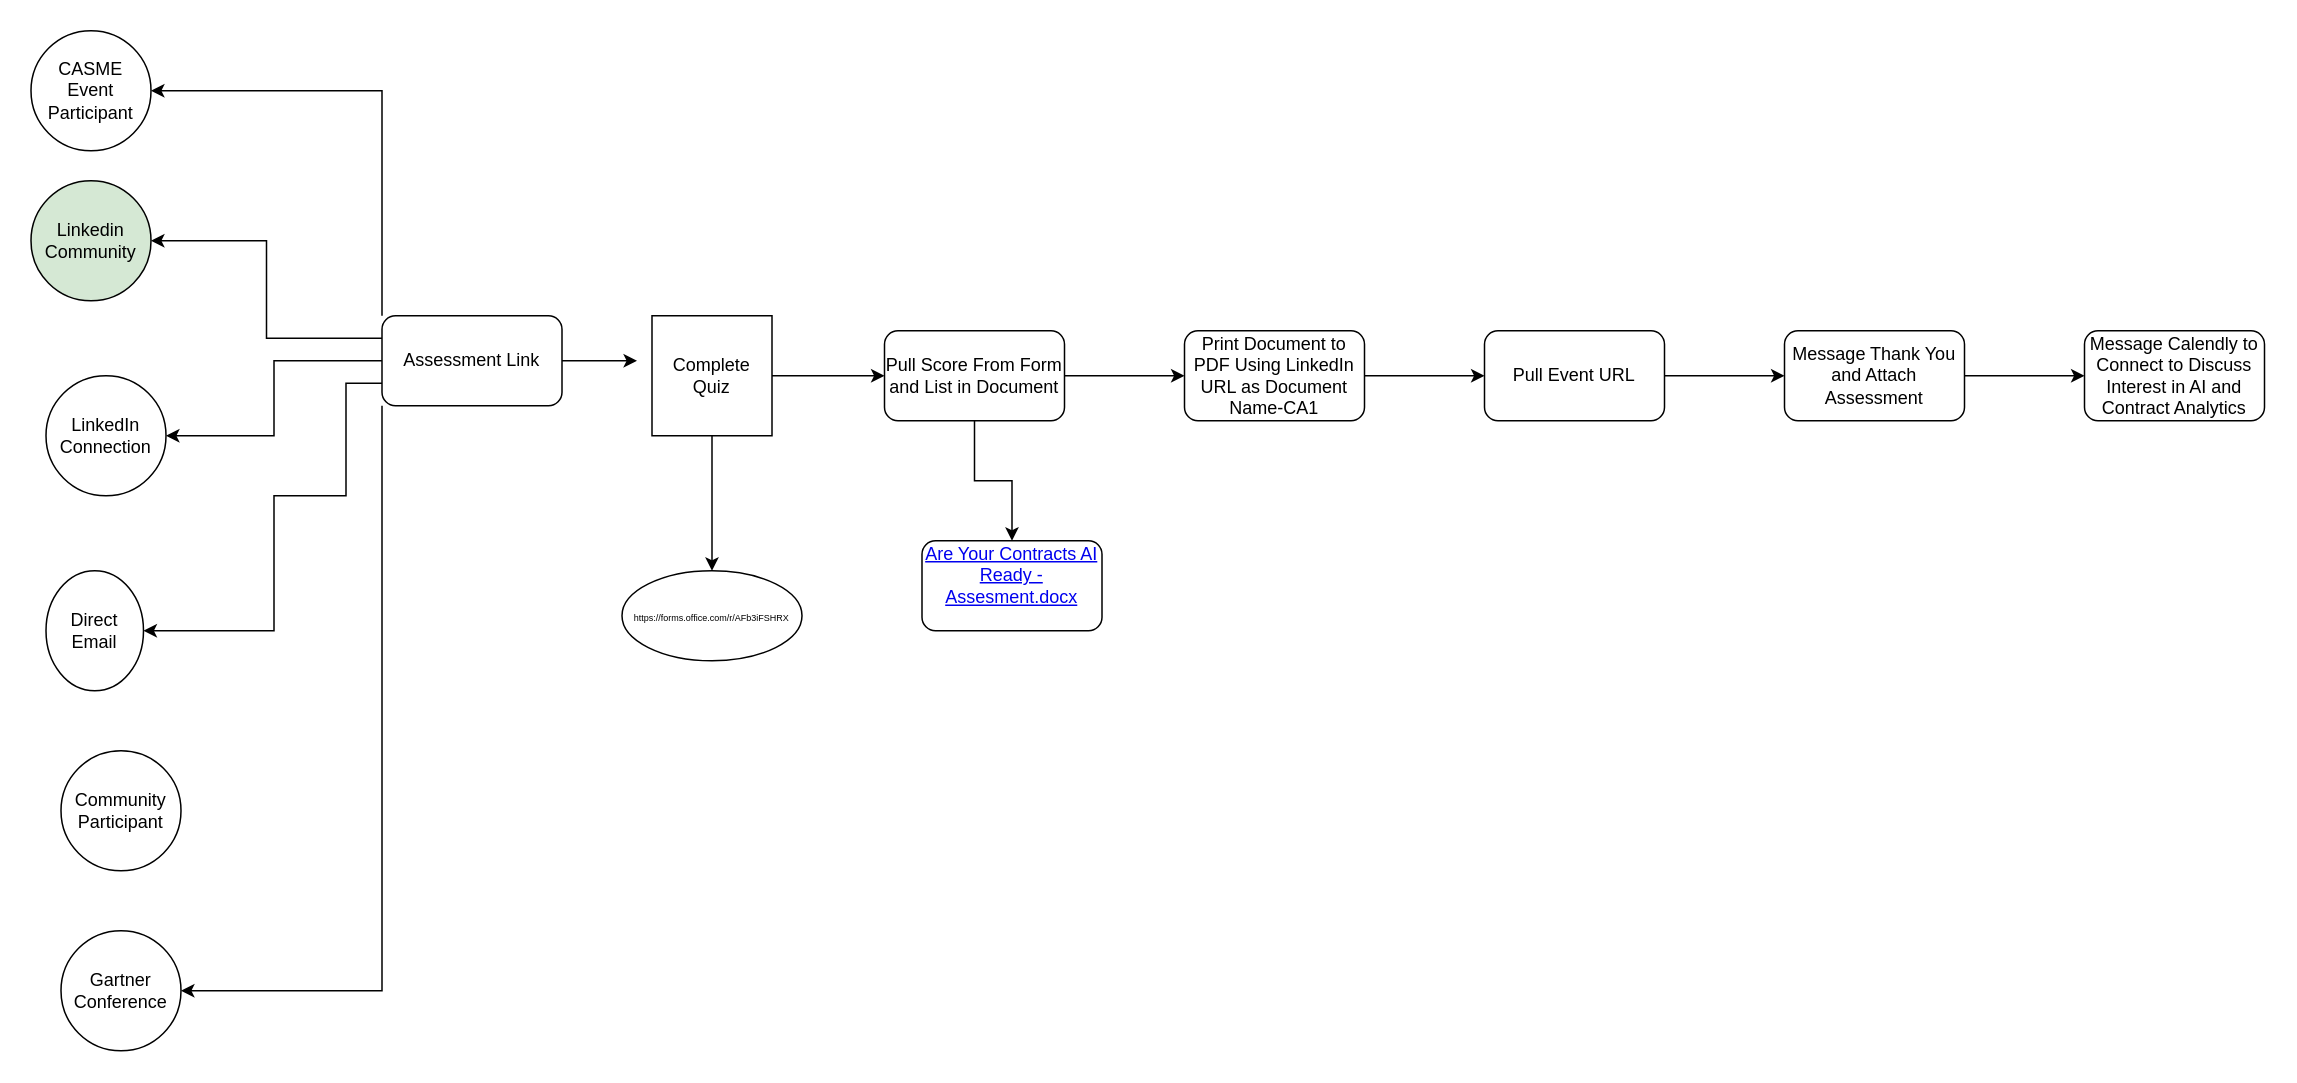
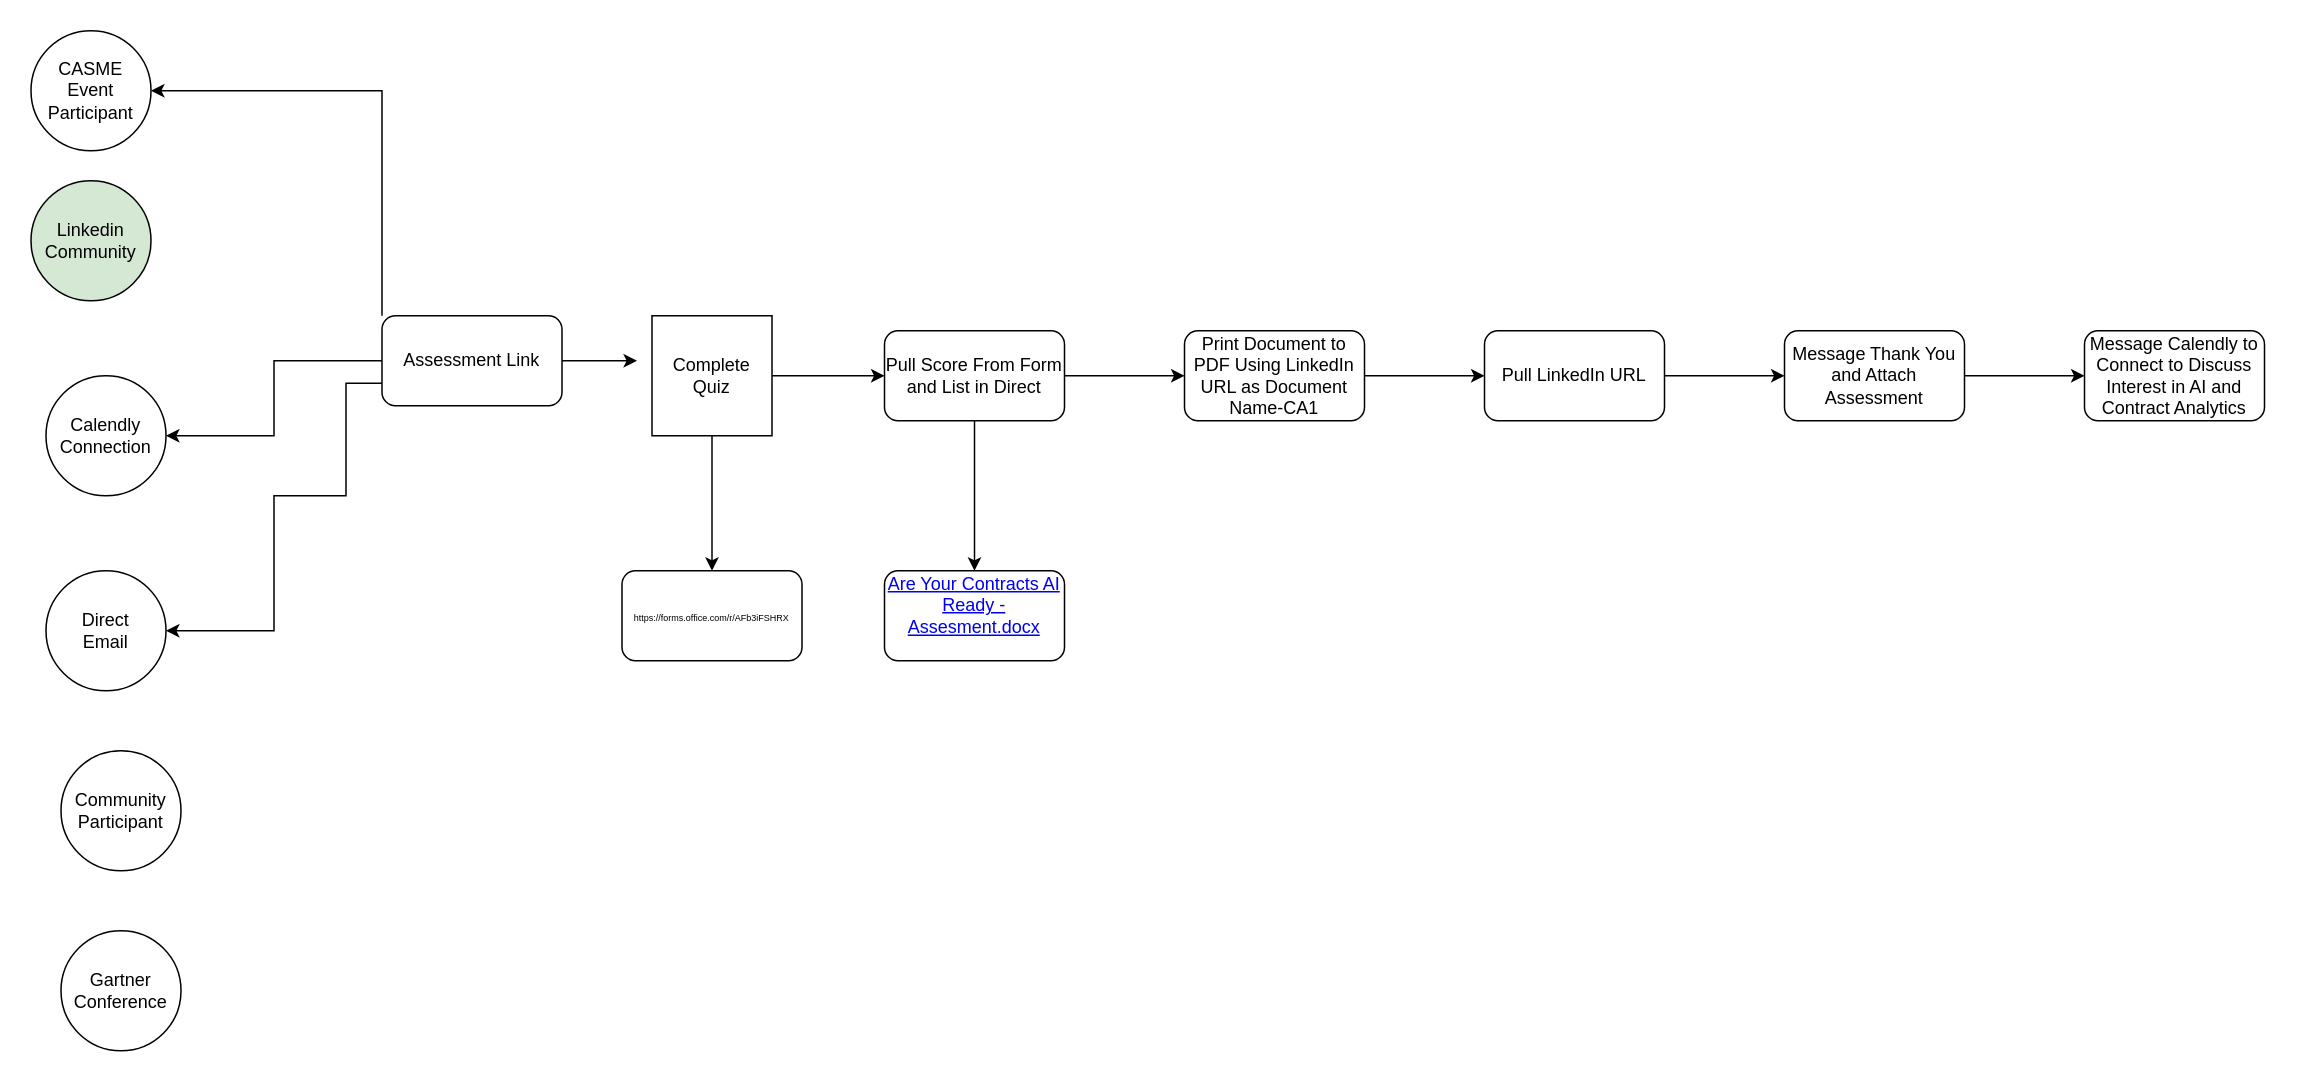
- <mxCell id="6" style="edgeStyle=orthogonalEdgeStyle;rounded=0;orthogonalLoop=1;jettySize=auto;html=1;exitX=0;exitY=0.25;exitDx=0;exitDy=0;entryX=1;entryY=0.5;entryDx=0;entryDy=0;" edge="1" parent="1" source="10" target="25"><mxGeometry relative="1" as="geometry" /></mxCell>
- <mxCell id="14" value="Pull Score From Form and List in Document" style="rounded=1;whiteSpace=wrap;html=1;" vertex="1" parent="1"><mxGeometry x="589" y="220" width="120" height="60" as="geometry" /></mxCell>
+ <mxCell id="14" value="Pull Score From Form and List in Direct" style="rounded=1;whiteSpace=wrap;html=1;" vertex="1" parent="1"><mxGeometry x="589" y="220" width="120" height="60" as="geometry" /></mxCell>
- <mxCell id="18" value="Pull Event URL" style="rounded=1;whiteSpace=wrap;html=1;" vertex="1" parent="1"><mxGeometry x="989" y="220" width="120" height="60" as="geometry" /></mxCell>
+ <mxCell id="18" value="Pull LinkedIn URL" style="rounded=1;whiteSpace=wrap;html=1;" vertex="1" parent="1"><mxGeometry x="989" y="220" width="120" height="60" as="geometry" /></mxCell>
- <mxCell id="24" value="LinkedIn Connection" style="ellipse;whiteSpace=wrap;html=1;rounded=1;" vertex="1" parent="1"><mxGeometry x="30" y="250" width="80" height="80" as="geometry" /></mxCell>
+ <mxCell id="24" value="Calendly Connection" style="ellipse;whiteSpace=wrap;html=1;rounded=1;" vertex="1" parent="1"><mxGeometry x="30" y="250" width="80" height="80" as="geometry" /></mxCell>
- <mxCell id="23" value="&#10;&lt;a href=&quot;https://kontrakiq-my.sharepoint.com/:w:/g/personal/thai_kontrakiq_io/Ee9adpEBbqBNmbPylPhA5cYBRcXSCYS6CytS5DIkIFA2-w?e=ECaTJz&quot;&gt;Are Your Contracts AI Ready - Assesment.docx&lt;/a&gt;&#10;&#10;" style="whiteSpace=wrap;html=1;rounded=1;" vertex="1" parent="1"><mxGeometry x="614" y="360" width="120" height="60" as="geometry" /></mxCell>
+ <mxCell id="23" value="&#10;&lt;a href=&quot;https://kontrakiq-my.sharepoint.com/:w:/g/personal/thai_kontrakiq_io/Ee9adpEBbqBNmbPylPhA5cYBRcXSCYS6CytS5DIkIFA2-w?e=ECaTJz&quot;&gt;Are Your Contracts AI Ready - Assesment.docx&lt;/a&gt;&#10;&#10;" style="whiteSpace=wrap;html=1;rounded=1;" vertex="1" parent="1"><mxGeometry x="589" y="380" width="120" height="60" as="geometry" /></mxCell>
- <mxCell id="22" value="&lt;font style=&quot;font-size: 6px;&quot;&gt;https://forms.office.com/r/AFb3iFSHRX&lt;/font&gt;" style="ellipse;whiteSpace=wrap;html=1;" vertex="1" parent="1"><mxGeometry x="414" y="380" width="120" height="60" as="geometry" /></mxCell>
+ <mxCell id="22" value="&lt;font style=&quot;font-size: 6px;&quot;&gt;https://forms.office.com/r/AFb3iFSHRX&lt;/font&gt;" style="rounded=1;whiteSpace=wrap;html=1;" vertex="1" parent="1"><mxGeometry x="414" y="380" width="120" height="60" as="geometry" /></mxCell>
- <mxCell id="26" value="Direct&lt;br&gt;Email" style="ellipse;whiteSpace=wrap;html=1;rounded=1;" vertex="1" parent="1"><mxGeometry x="30" y="380" width="65" height="80" as="geometry" /></mxCell>
+ <mxCell id="26" value="Direct&lt;br&gt;Email" style="ellipse;whiteSpace=wrap;html=1;rounded=1;" vertex="1" parent="1"><mxGeometry x="30" y="380" width="80" height="80" as="geometry" /></mxCell>
- <mxCell id="8" style="edgeStyle=orthogonalEdgeStyle;rounded=0;orthogonalLoop=1;jettySize=auto;html=1;exitX=0;exitY=1;exitDx=0;exitDy=0;entryX=1;entryY=0.5;entryDx=0;entryDy=0;" edge="1" parent="1" source="10" target="27"><mxGeometry relative="1" as="geometry" /></mxCell>
